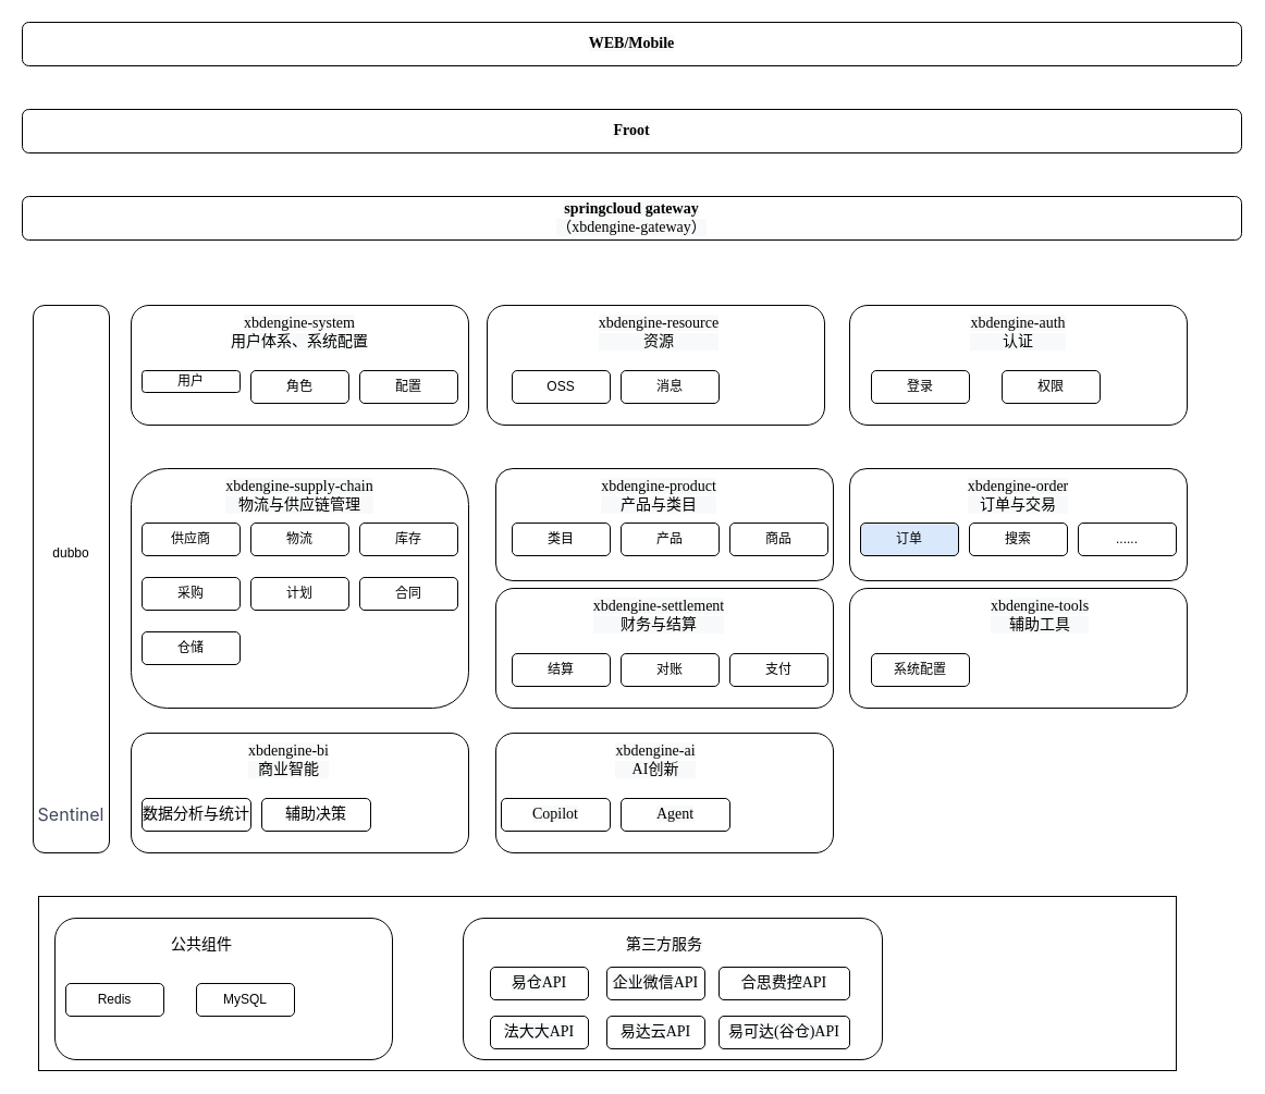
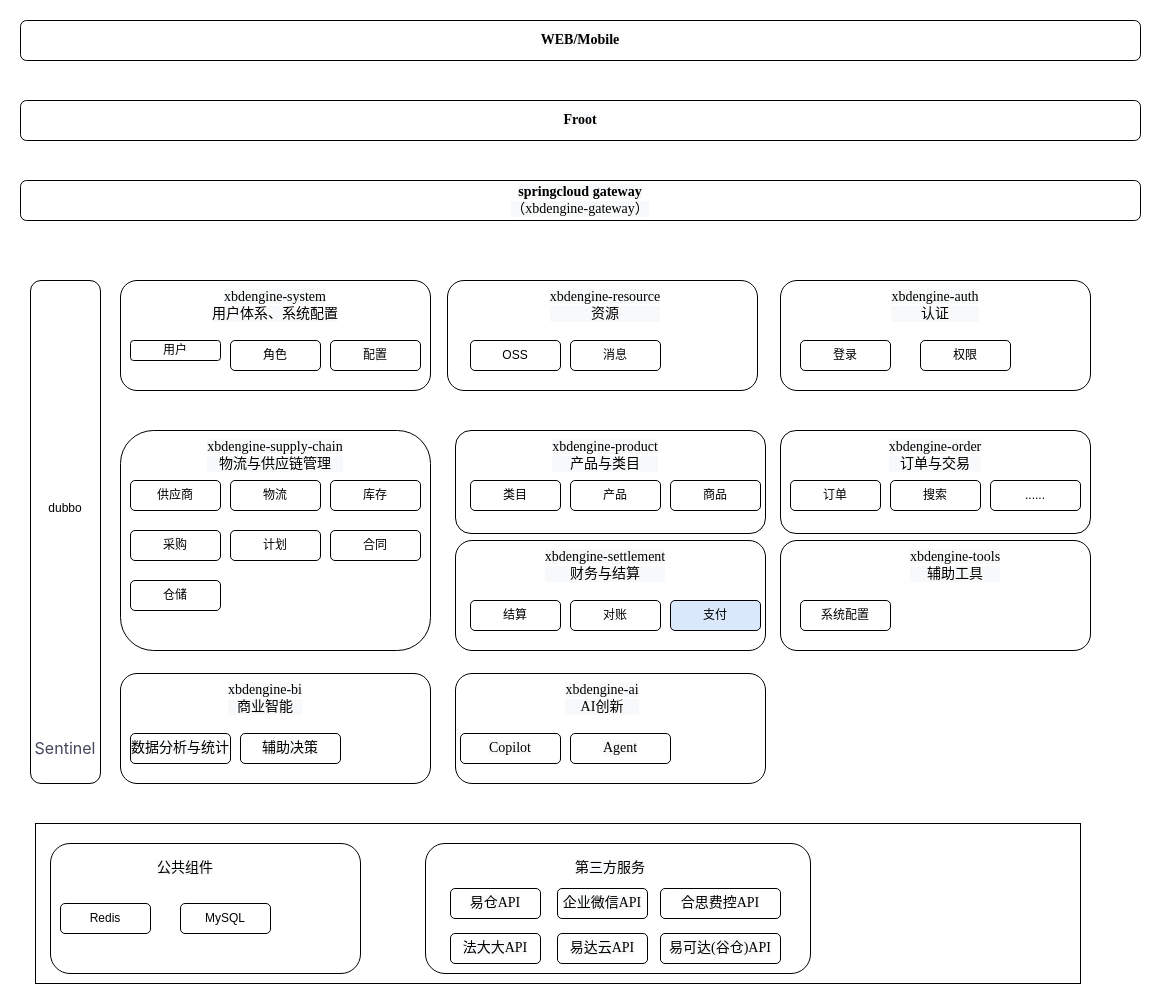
- <mxCell id="38" value="订单" style="rounded=1;whiteSpace=wrap;html=1;fillColor=#dae8fc;" vertex="1" parent="1"><mxGeometry x="790" y="480" width="90" height="30" as="geometry" /></mxCell>
+ <mxCell id="38" value="订单" style="rounded=1;whiteSpace=wrap;html=1;" vertex="1" parent="1"><mxGeometry x="790" y="480" width="90" height="30" as="geometry" /></mxCell>
- <mxCell id="49" value="支付" style="rounded=1;whiteSpace=wrap;html=1;" vertex="1" parent="1"><mxGeometry x="670" y="600" width="90" height="30" as="geometry" /></mxCell>
+ <mxCell id="49" value="支付" style="rounded=1;whiteSpace=wrap;html=1;fillColor=#dae8fc;" vertex="1" parent="1"><mxGeometry x="670" y="600" width="90" height="30" as="geometry" /></mxCell>
